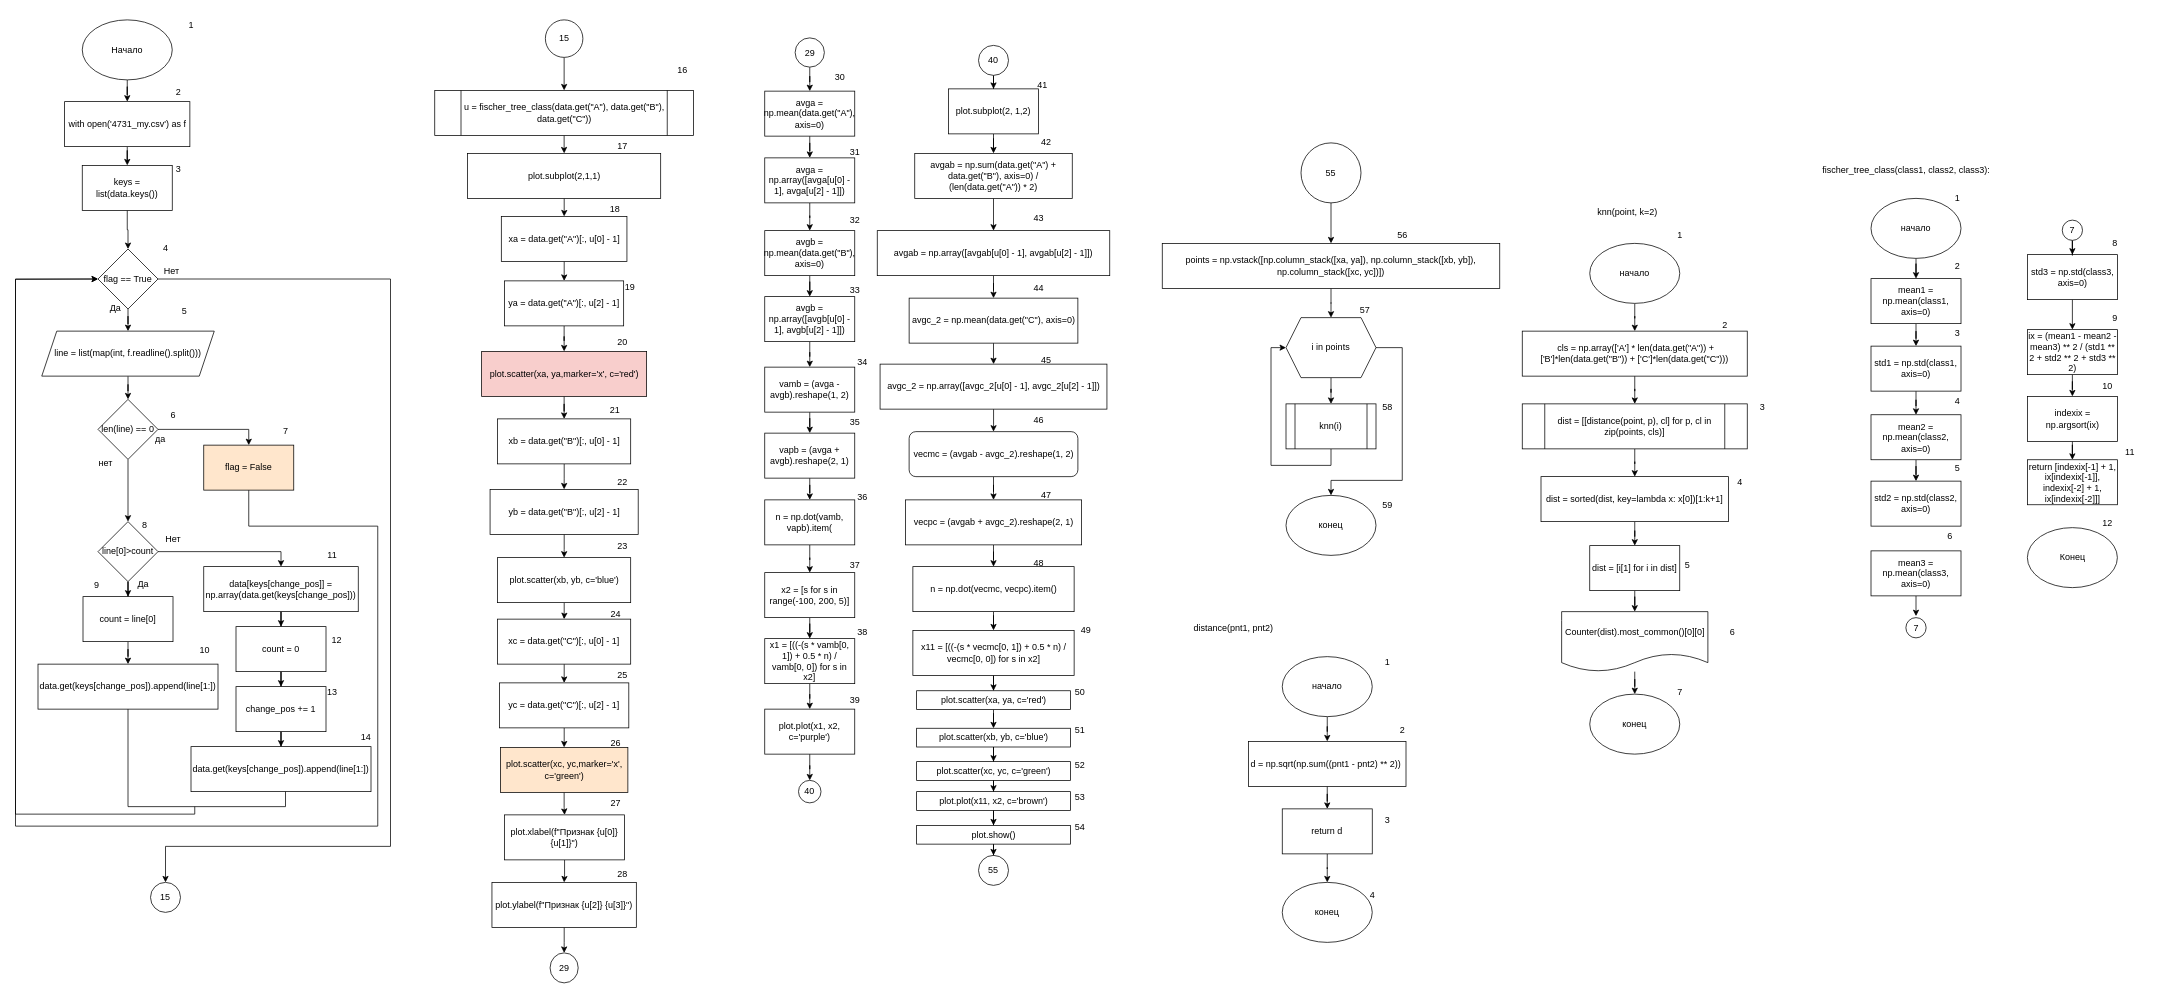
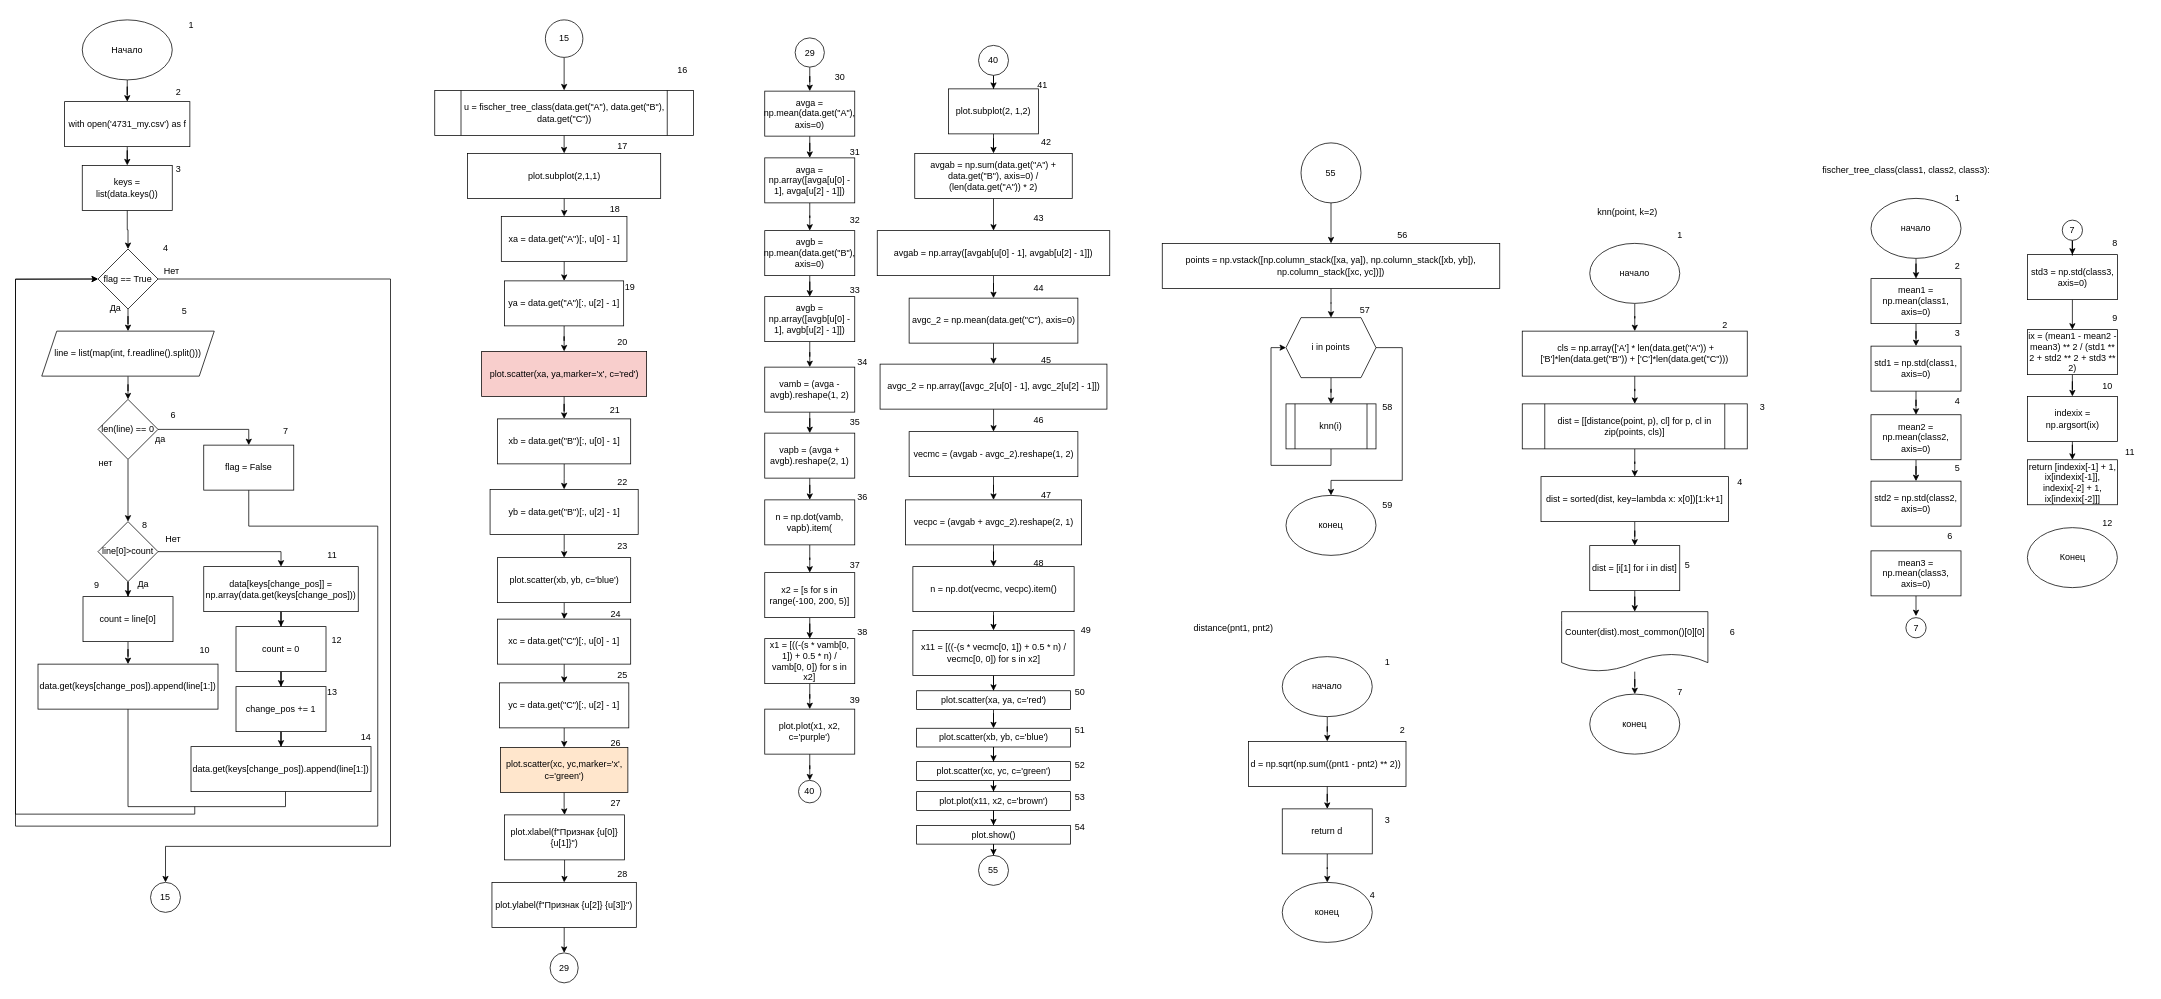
- <mxCell id="177" value="vecmc = (avgab - avgc_2).reshape(1, 2)" style="whiteSpace=wrap;html=1;rounded=1;" vertex="1" parent="1"><mxGeometry x="1211.5" y="575" width="225" height="60" as="geometry" /></mxCell>
+ <mxCell id="177" value="vecmc = (avgab - avgc_2).reshape(1, 2)" style="rounded=0;whiteSpace=wrap;html=1;" vertex="1" parent="1"><mxGeometry x="1211.5" y="575" width="225" height="60" as="geometry" /></mxCell>
- <mxCell id="47" value="flag = False" style="rounded=0;whiteSpace=wrap;html=1;fillColor=#ffe6cc;" parent="1" vertex="1"><mxGeometry x="271" y="593" width="120" height="60" as="geometry" /></mxCell>
+ <mxCell id="47" value="flag = False" style="rounded=0;whiteSpace=wrap;html=1;" parent="1" vertex="1"><mxGeometry x="271" y="593" width="120" height="60" as="geometry" /></mxCell>
